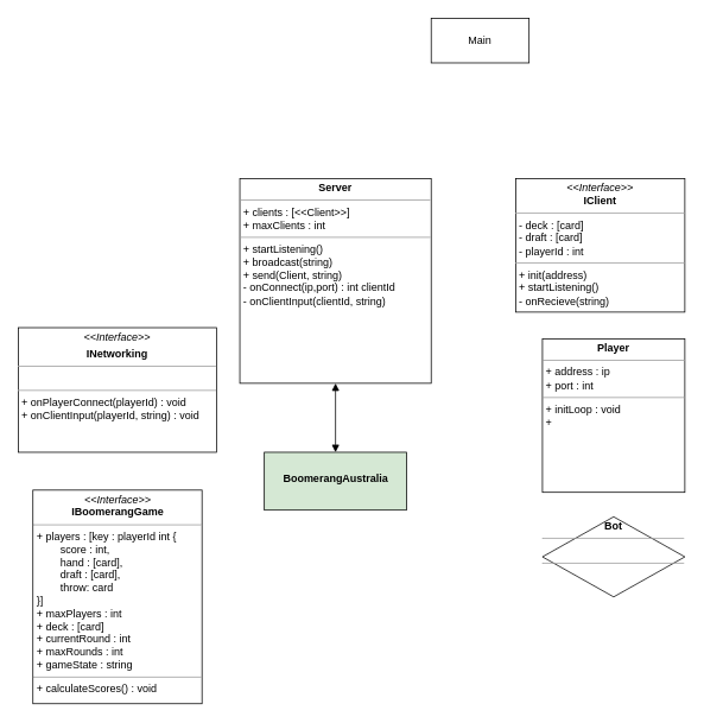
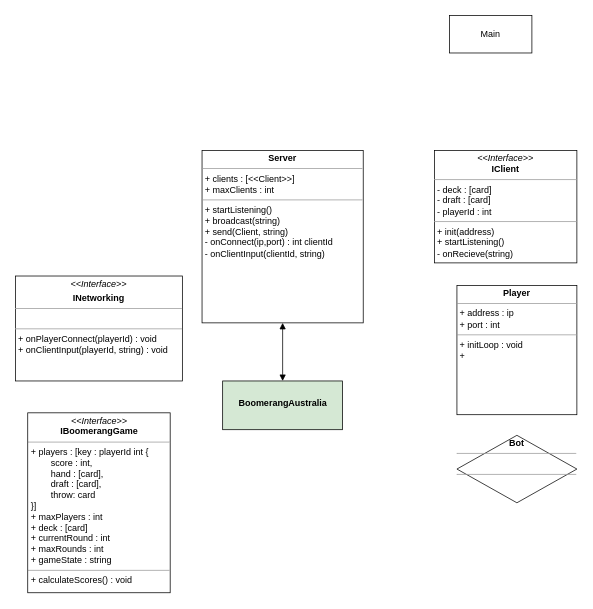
- <mxCell id="7" value="Main" style="html=1;whiteSpace=wrap;" parent="1" vertex="1"><mxGeometry x="484" y="20" width="110" height="50" as="geometry" /></mxCell>
+ <mxCell id="7" value="Main" style="html=1;whiteSpace=wrap;" parent="1" vertex="1"><mxGeometry x="599" y="20" width="110" height="50" as="geometry" /></mxCell>
